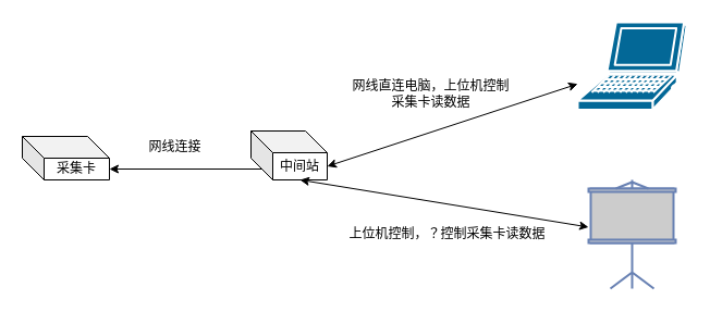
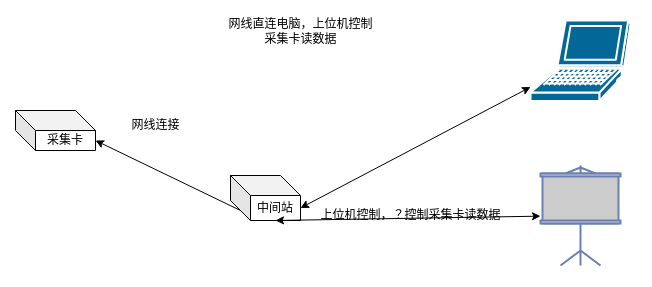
- <mxCell id="5" value="网线直连电脑，上位机控制&lt;br&gt;采集卡读数据" style="text;html=1;align=center;verticalAlign=middle;resizable=0;points=[];autosize=1;" parent="1" vertex="1"><mxGeometry x="315" y="70.5" width="160" height="30" as="geometry" /></mxCell>
+ <mxCell id="5" value="网线直连电脑，上位机控制&lt;br&gt;采集卡读数据" style="text;html=1;align=center;verticalAlign=middle;resizable=0;points=[];autosize=1;" parent="1" vertex="1"><mxGeometry x="220" y="15.5" width="160" height="30" as="geometry" /></mxCell>
- <mxCell id="8" value="网线连接" style="text;html=1;align=center;verticalAlign=middle;resizable=0;points=[];autosize=1;" parent="1" vertex="1"><mxGeometry x="130" y="125" width="60" height="20" as="geometry" /></mxCell>
+ <mxCell id="8" value="网线连接" style="text;html=1;align=center;verticalAlign=middle;resizable=0;points=[];autosize=1;" parent="1" vertex="1"><mxGeometry x="125" y="115" width="60" height="20" as="geometry" /></mxCell>
- <mxCell id="6" value="中间站" style="shape=cube;whiteSpace=wrap;html=1;boundedLbl=1;backgroundOutline=1;darkOpacity=0.05;darkOpacity2=0.1;" parent="1" vertex="1"><mxGeometry x="230" y="120" width="70" height="45" as="geometry" /></mxCell>
+ <mxCell id="6" value="中间站" style="shape=cube;whiteSpace=wrap;html=1;boundedLbl=1;backgroundOutline=1;darkOpacity=0.05;darkOpacity2=0.1;" parent="1" vertex="1"><mxGeometry x="230" y="175" width="70" height="45" as="geometry" /></mxCell>
- <mxCell id="2" value="采集卡" style="shape=cube;whiteSpace=wrap;html=1;boundedLbl=1;backgroundOutline=1;darkOpacity=0.05;darkOpacity2=0.1;size=20;" parent="1" vertex="1"><mxGeometry x="20" y="125" width="80" height="40" as="geometry" /></mxCell>
+ <mxCell id="2" value="采集卡" style="shape=cube;whiteSpace=wrap;html=1;boundedLbl=1;backgroundOutline=1;darkOpacity=0.05;darkOpacity2=0.1;size=20;" parent="1" vertex="1"><mxGeometry x="15" y="110" width="80" height="40" as="geometry" /></mxCell>
